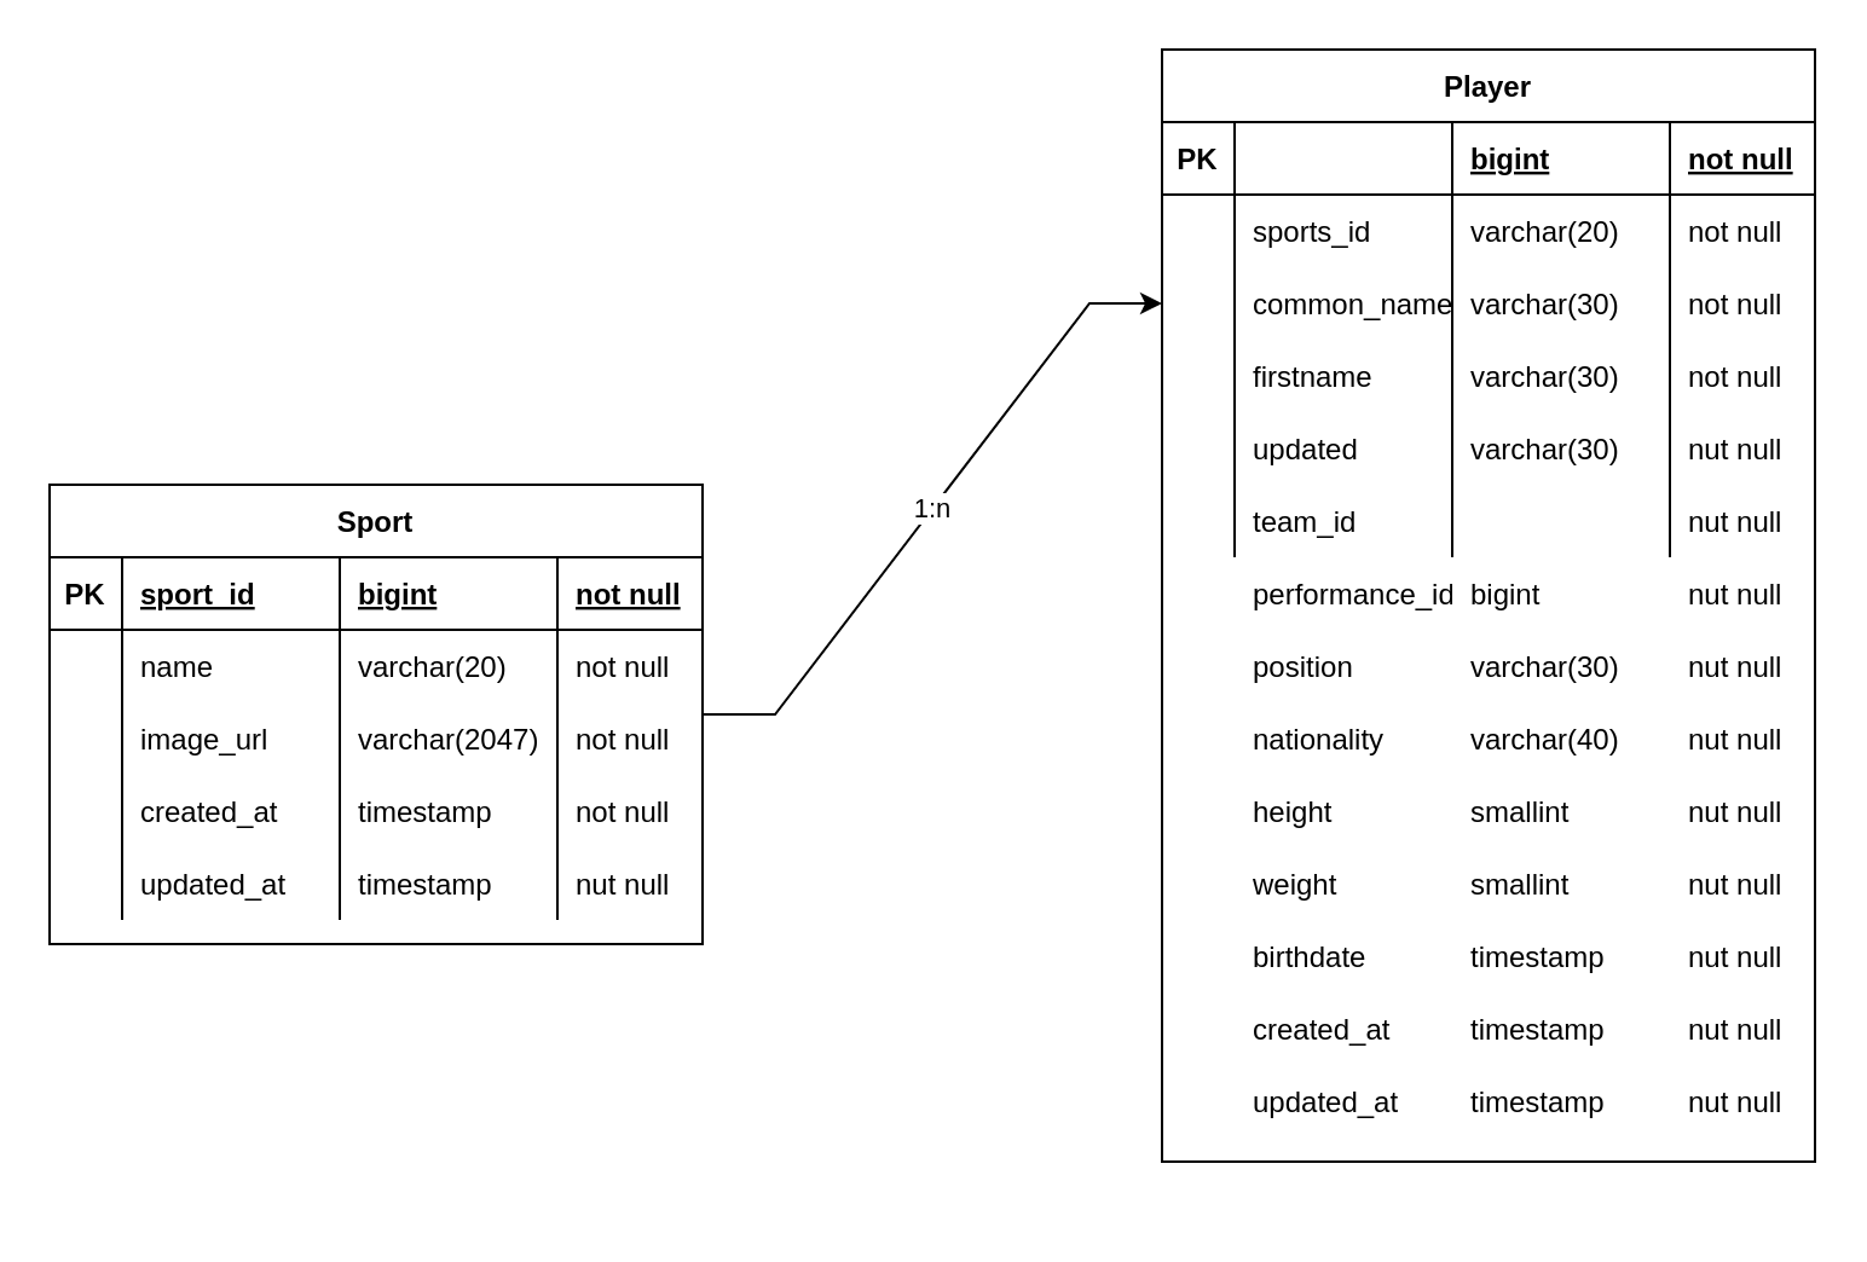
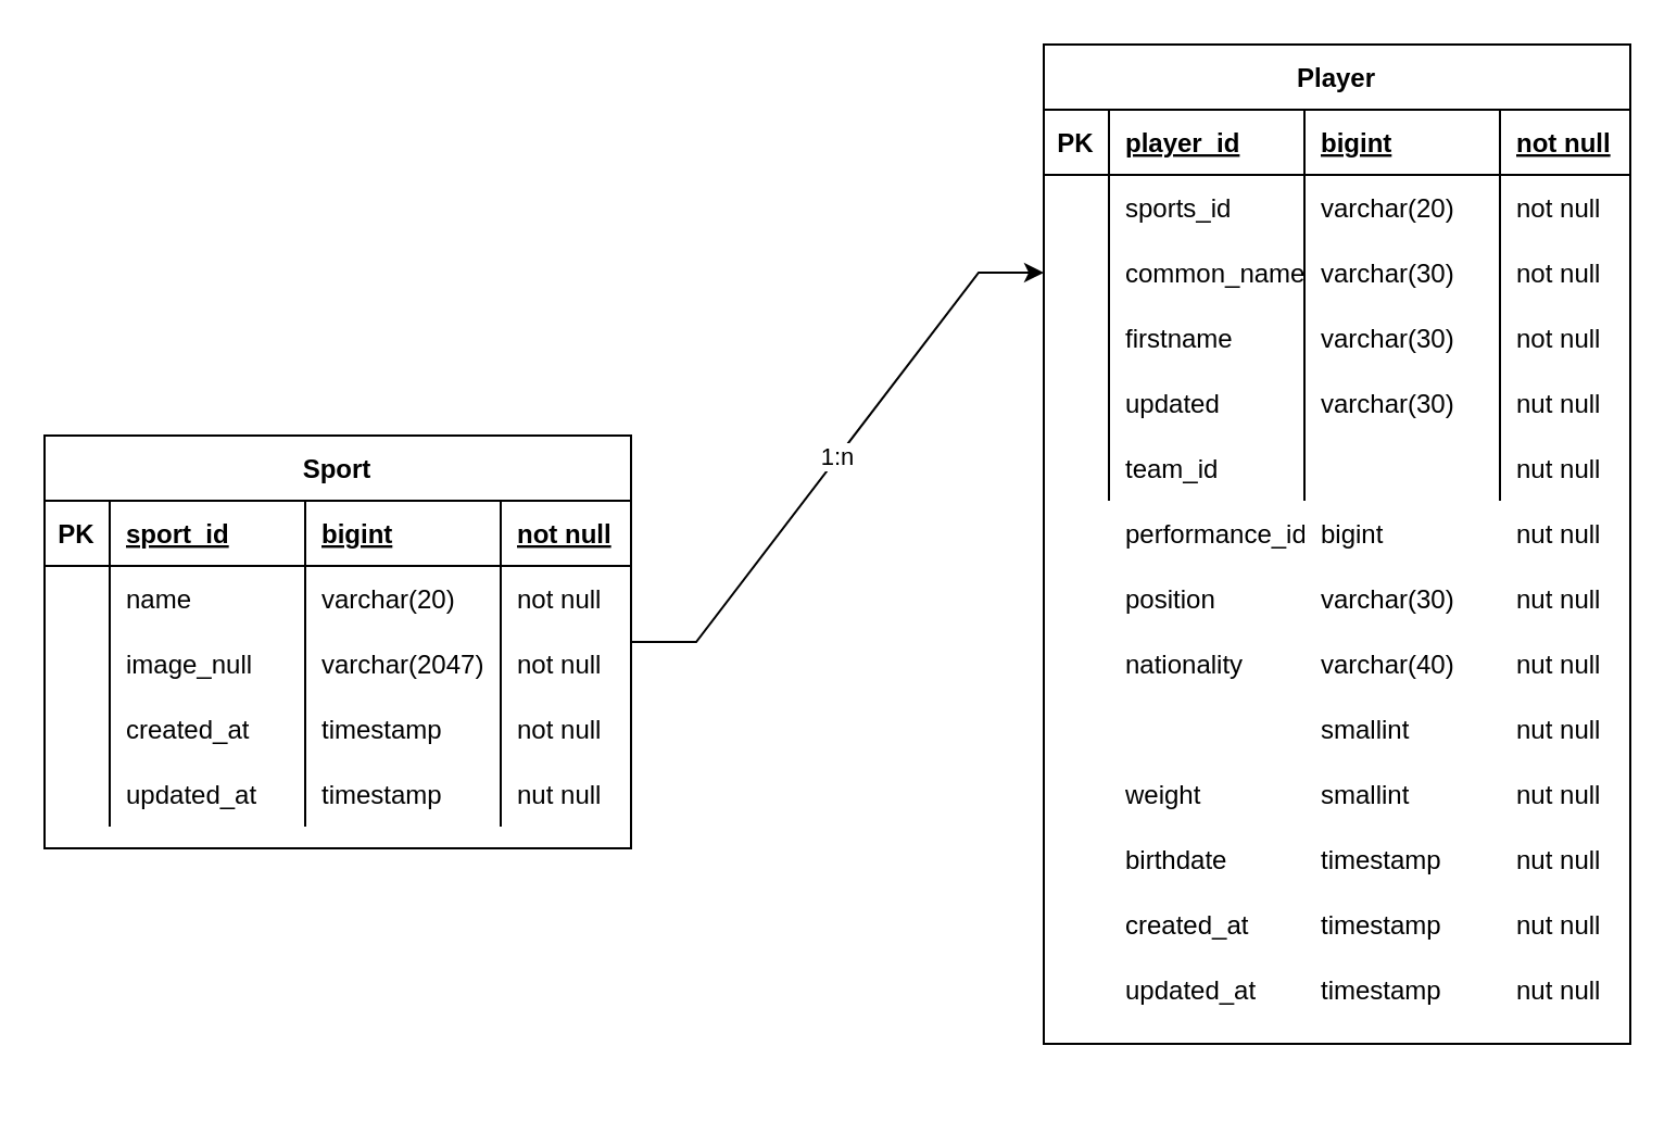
+ <mxCell id="32" value="player_id" style="shape=partialRectangle;connectable=0;fillColor=none;top=0;left=0;bottom=0;right=0;align=left;spacingLeft=6;fontStyle=5;overflow=hidden;" parent="30" vertex="1"><mxGeometry x="30" width="90" height="30" as="geometry"><mxRectangle width="90" height="30" as="alternateBounds" /></mxGeometry></mxCell>
- <mxCell id="16" value="image_url" style="shape=partialRectangle;connectable=0;fillColor=none;top=0;left=0;bottom=0;right=0;align=left;spacingLeft=6;overflow=hidden;" parent="14" vertex="1"><mxGeometry x="30" width="90" height="30" as="geometry"><mxRectangle width="90" height="30" as="alternateBounds" /></mxGeometry></mxCell>
+ <mxCell id="16" value="image_null" style="shape=partialRectangle;connectable=0;fillColor=none;top=0;left=0;bottom=0;right=0;align=left;spacingLeft=6;overflow=hidden;" parent="14" vertex="1"><mxGeometry x="30" width="90" height="30" as="geometry"><mxRectangle width="90" height="30" as="alternateBounds" /></mxGeometry></mxCell>
- <mxCell id="81" value="height" style="shape=partialRectangle;connectable=0;fillColor=none;top=0;left=0;bottom=0;right=0;align=left;spacingLeft=6;overflow=hidden;" vertex="1" parent="79"><mxGeometry x="30" width="90" height="30" as="geometry"><mxRectangle width="90" height="30" as="alternateBounds" /></mxGeometry></mxCell>
